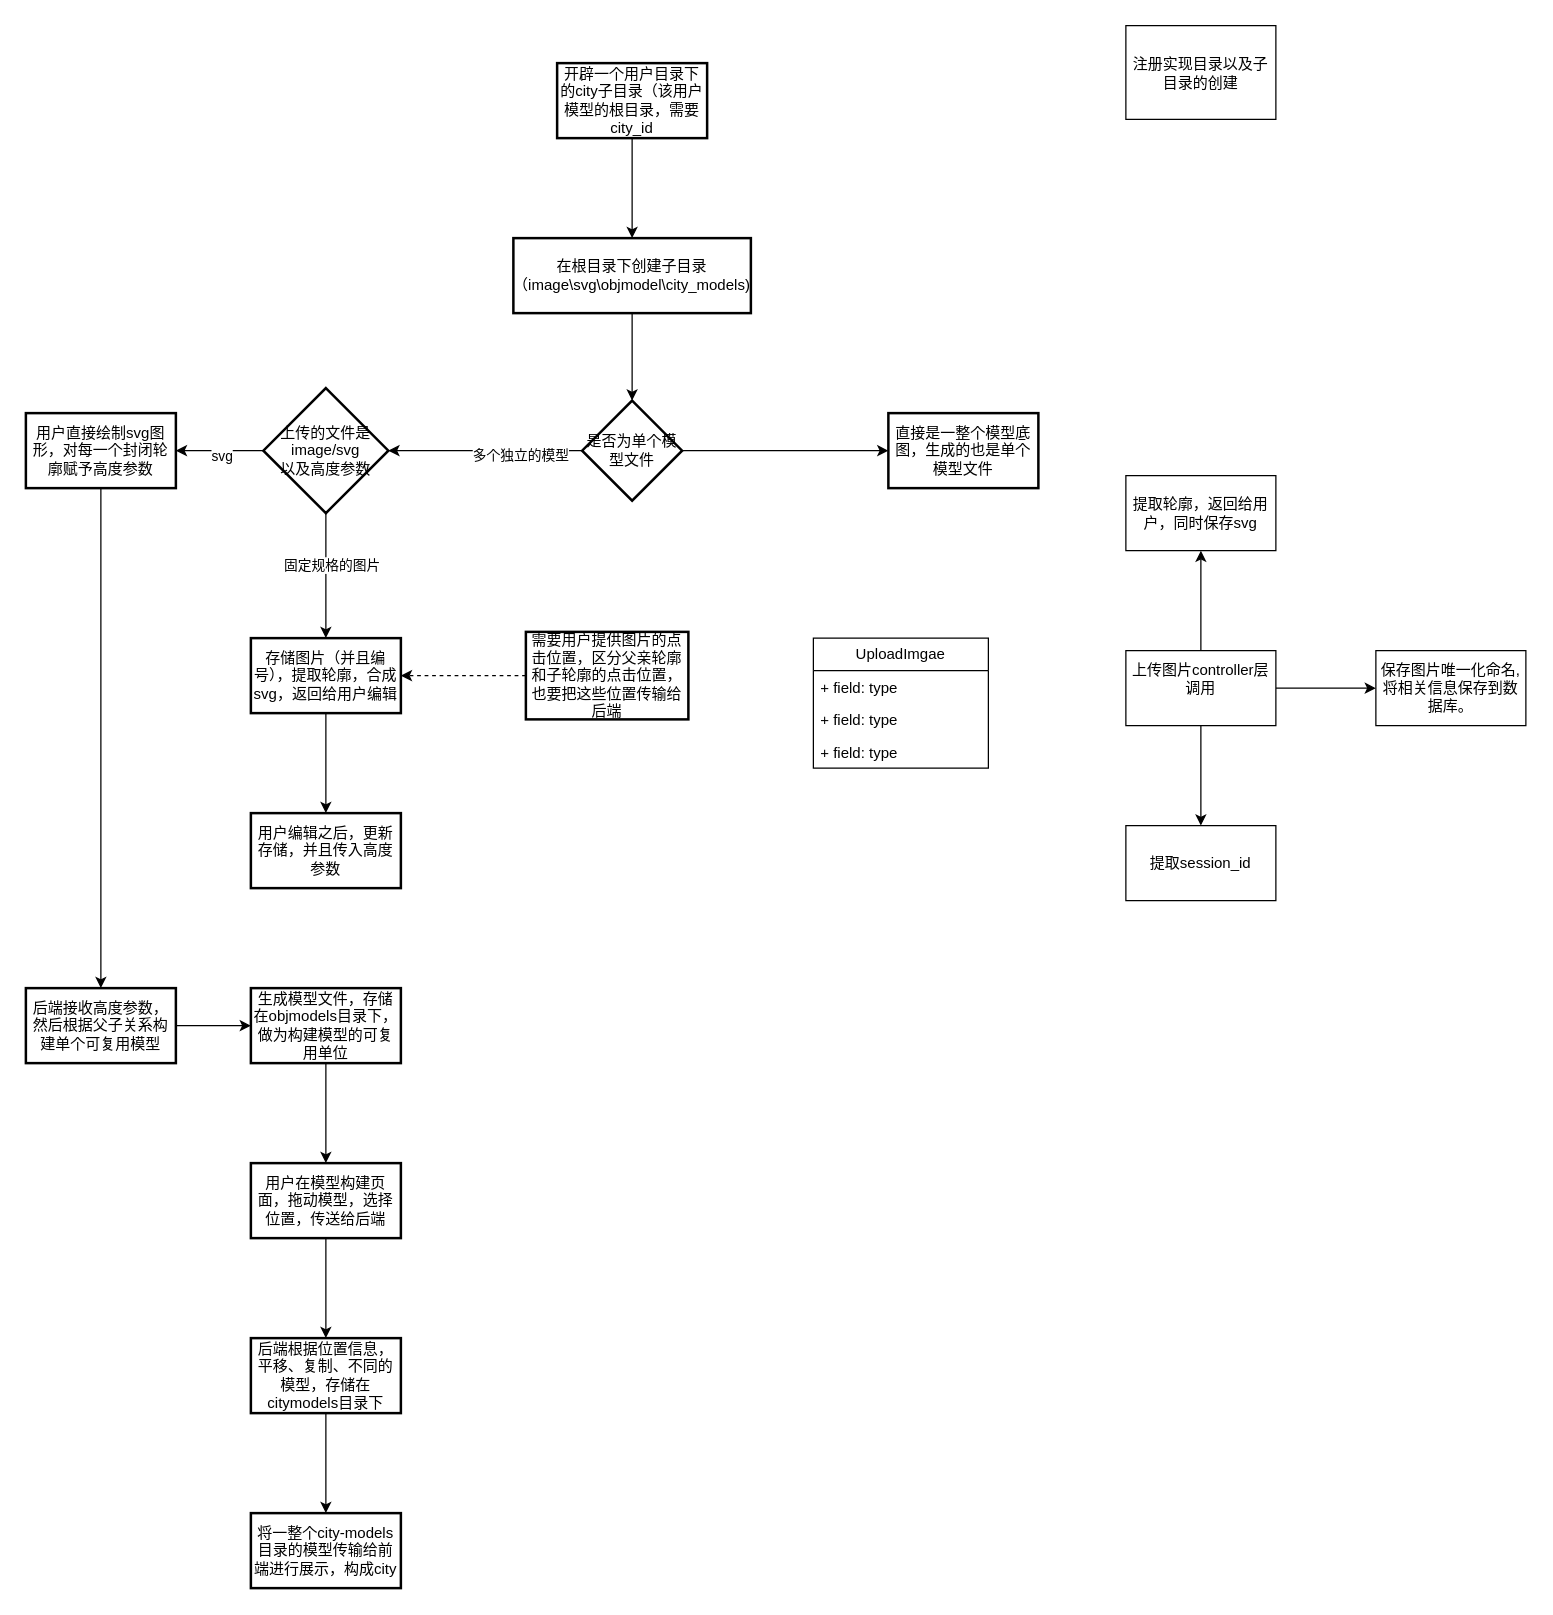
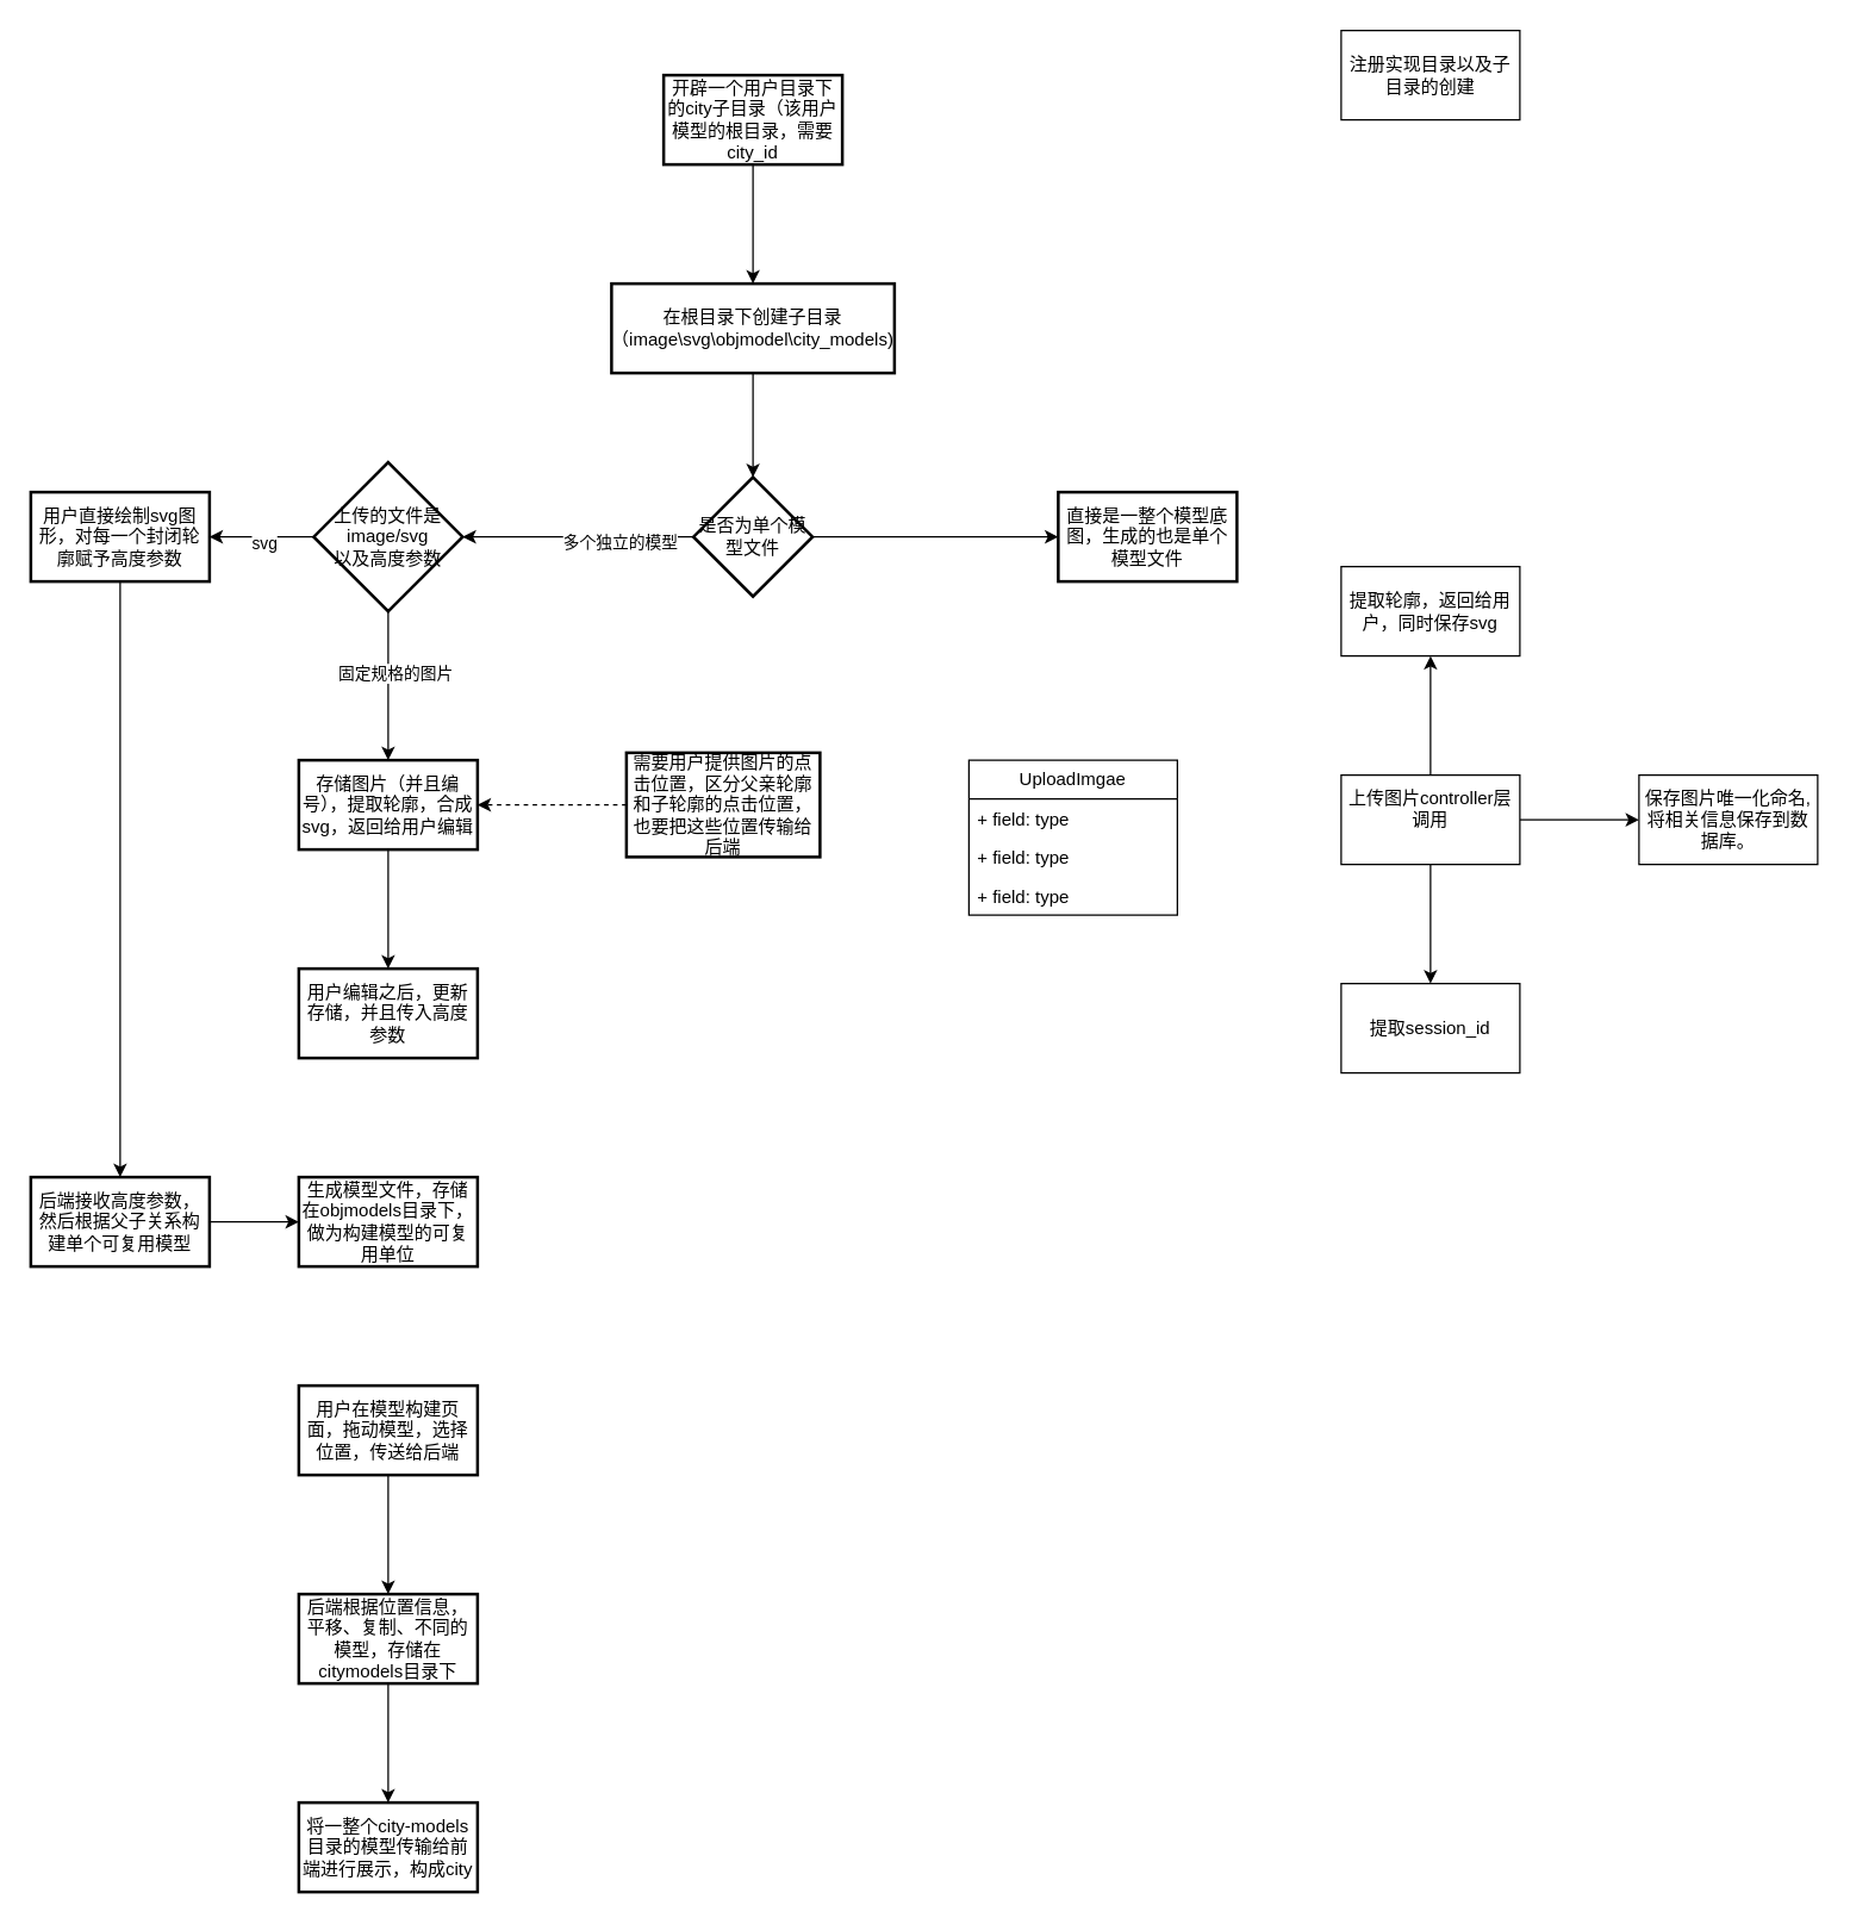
- <mxCell id="44" value="注册实现目录以及子目录的创建" style="rounded=0;whiteSpace=wrap;html=1;" vertex="1" parent="1"><mxGeometry x="900" y="20" width="120" height="75" as="geometry" /></mxCell>
+ <mxCell id="44" value="注册实现目录以及子目录的创建" style="rounded=0;whiteSpace=wrap;html=1;" vertex="1" parent="1"><mxGeometry x="900" y="20" width="120" height="60" as="geometry" /></mxCell>
- <mxCell id="19" value="" style="edgeStyle=orthogonalEdgeStyle;rounded=0;orthogonalLoop=1;jettySize=auto;html=1;" parent="1" source="20" target="22" edge="1"><mxGeometry relative="1" as="geometry" /></mxCell>
